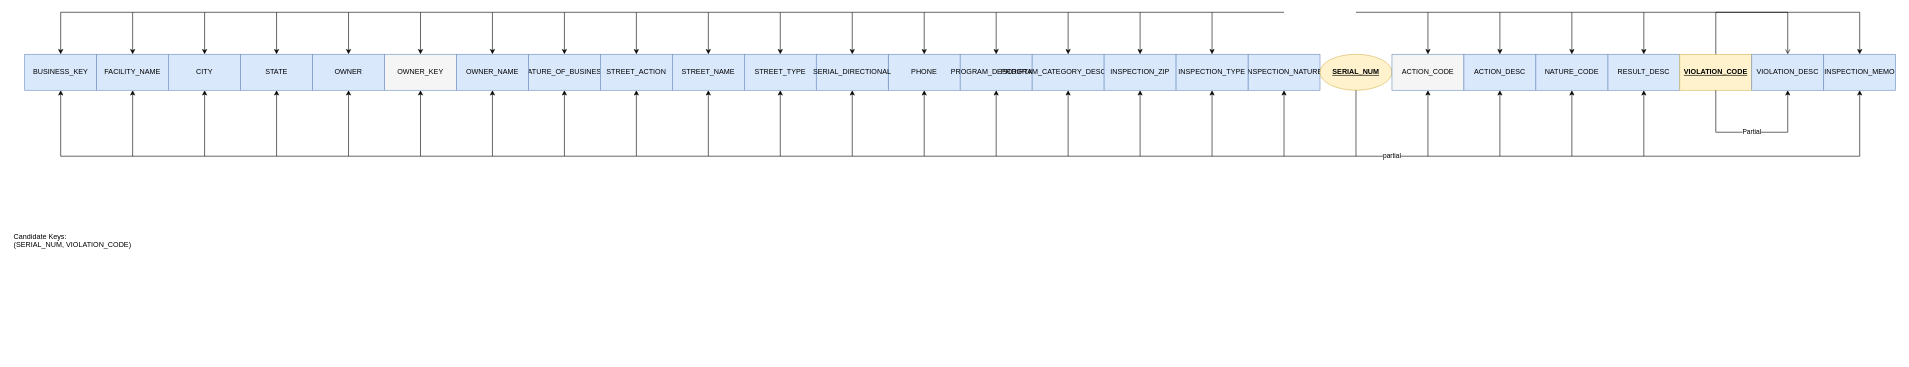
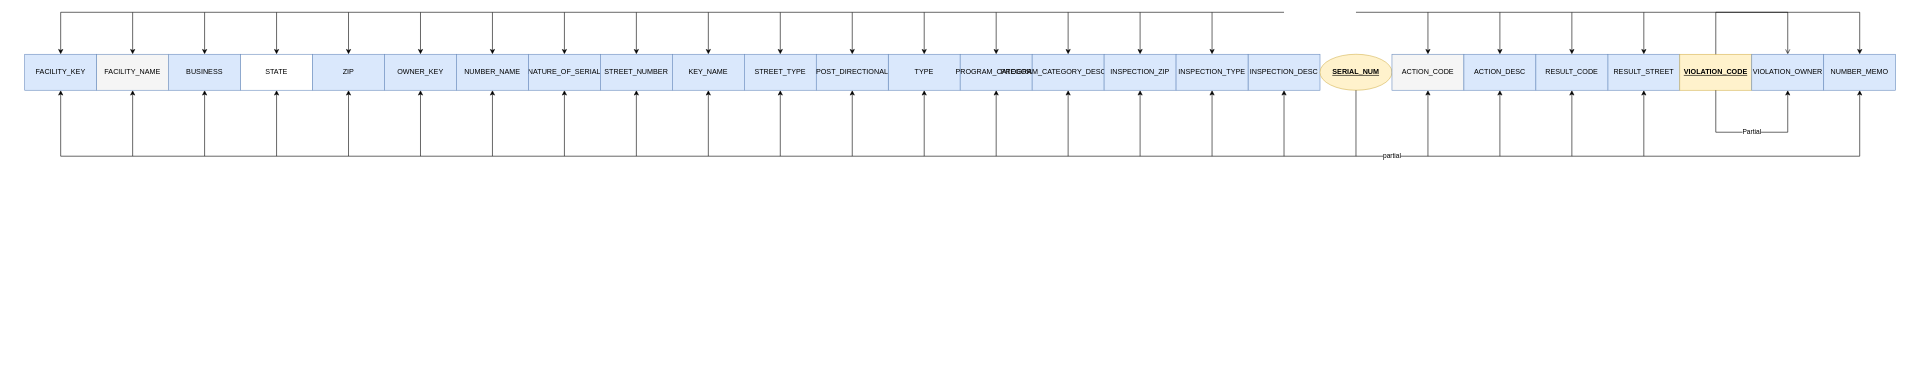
- <mxCell id="2" value="BUSINESS_KEY" style="rounded=0;whiteSpace=wrap;html=1;fillColor=#dae8fc;strokeColor=#6c8ebf;" parent="1" vertex="1"><mxGeometry x="40" y="90" width="120" height="60" as="geometry" /></mxCell>
+ <mxCell id="2" value="FACILITY_KEY" style="rounded=0;whiteSpace=wrap;html=1;fillColor=#dae8fc;strokeColor=#6c8ebf;" parent="1" vertex="1"><mxGeometry x="40" y="90" width="120" height="60" as="geometry" /></mxCell>
- <mxCell id="10" value="FACILITY_NAME" style="rounded=0;whiteSpace=wrap;html=1;fillColor=#dae8fc;strokeColor=#6c8ebf;" parent="1" vertex="1"><mxGeometry x="160" y="90" width="120" height="60" as="geometry" /></mxCell>
+ <mxCell id="10" value="FACILITY_NAME" style="rounded=0;whiteSpace=wrap;html=1;fillColor=#f5f5f5;strokeColor=#6c8ebf;" parent="1" vertex="1"><mxGeometry x="160" y="90" width="120" height="60" as="geometry" /></mxCell>
- <mxCell id="3" value="CITY" style="rounded=0;whiteSpace=wrap;html=1;fillColor=#dae8fc;strokeColor=#6c8ebf;" parent="1" vertex="1"><mxGeometry x="280" y="90" width="120" height="60" as="geometry" /></mxCell>
+ <mxCell id="3" value="BUSINESS" style="rounded=0;whiteSpace=wrap;html=1;fillColor=#dae8fc;strokeColor=#6c8ebf;" parent="1" vertex="1"><mxGeometry x="280" y="90" width="120" height="60" as="geometry" /></mxCell>
- <mxCell id="4" value="STATE" style="rounded=0;whiteSpace=wrap;html=1;fillColor=#dae8fc;strokeColor=#6c8ebf;" parent="1" vertex="1"><mxGeometry x="400" y="90" width="120" height="60" as="geometry" /></mxCell>
+ <mxCell id="4" value="STATE" style="rounded=0;whiteSpace=wrap;html=1;fillColor=#ffffff;strokeColor=#6c8ebf;" parent="1" vertex="1"><mxGeometry x="400" y="90" width="120" height="60" as="geometry" /></mxCell>
- <mxCell id="5" value="OWNER" style="rounded=0;whiteSpace=wrap;html=1;fillColor=#dae8fc;strokeColor=#6c8ebf;" parent="1" vertex="1"><mxGeometry x="520" y="90" width="120" height="60" as="geometry" /></mxCell>
+ <mxCell id="5" value="ZIP" style="rounded=0;whiteSpace=wrap;html=1;fillColor=#dae8fc;strokeColor=#6c8ebf;" parent="1" vertex="1"><mxGeometry x="520" y="90" width="120" height="60" as="geometry" /></mxCell>
- <mxCell id="6" value="OWNER_KEY" style="rounded=0;whiteSpace=wrap;html=1;fillColor=#f5f5f5;strokeColor=#6c8ebf;" parent="1" vertex="1"><mxGeometry x="640" y="90" width="120" height="60" as="geometry" /></mxCell>
+ <mxCell id="6" value="OWNER_KEY" style="rounded=0;whiteSpace=wrap;html=1;fillColor=#dae8fc;strokeColor=#6c8ebf;" parent="1" vertex="1"><mxGeometry x="640" y="90" width="120" height="60" as="geometry" /></mxCell>
- <mxCell id="8" value="OWNER_NAME" style="rounded=0;whiteSpace=wrap;html=1;fillColor=#dae8fc;strokeColor=#6c8ebf;" parent="1" vertex="1"><mxGeometry x="760" y="90" width="120" height="60" as="geometry" /></mxCell>
+ <mxCell id="8" value="NUMBER_NAME" style="rounded=0;whiteSpace=wrap;html=1;fillColor=#dae8fc;strokeColor=#6c8ebf;" parent="1" vertex="1"><mxGeometry x="760" y="90" width="120" height="60" as="geometry" /></mxCell>
- <mxCell id="7" value="NATURE_OF_BUSINESS" style="rounded=0;whiteSpace=wrap;html=1;fillColor=#dae8fc;strokeColor=#6c8ebf;" parent="1" vertex="1"><mxGeometry x="880" y="90" width="120" height="60" as="geometry" /></mxCell>
+ <mxCell id="7" value="NATURE_OF_SERIAL" style="rounded=0;whiteSpace=wrap;html=1;fillColor=#dae8fc;strokeColor=#6c8ebf;" parent="1" vertex="1"><mxGeometry x="880" y="90" width="120" height="60" as="geometry" /></mxCell>
- <mxCell id="11" value="STREET_ACTION" style="rounded=0;whiteSpace=wrap;html=1;fillColor=#dae8fc;strokeColor=#6c8ebf;" parent="1" vertex="1"><mxGeometry x="1000" y="90" width="120" height="60" as="geometry" /></mxCell>
+ <mxCell id="11" value="STREET_NUMBER" style="rounded=0;whiteSpace=wrap;html=1;fillColor=#dae8fc;strokeColor=#6c8ebf;" parent="1" vertex="1"><mxGeometry x="1000" y="90" width="120" height="60" as="geometry" /></mxCell>
- <mxCell id="12" value="STREET_NAME" style="rounded=0;whiteSpace=wrap;html=1;fillColor=#dae8fc;strokeColor=#6c8ebf;" parent="1" vertex="1"><mxGeometry x="1120" y="90" width="120" height="60" as="geometry" /></mxCell>
+ <mxCell id="12" value="KEY_NAME" style="rounded=0;whiteSpace=wrap;html=1;fillColor=#dae8fc;strokeColor=#6c8ebf;" parent="1" vertex="1"><mxGeometry x="1120" y="90" width="120" height="60" as="geometry" /></mxCell>
- <mxCell id="15" value="SERIAL_DIRECTIONAL" style="rounded=0;whiteSpace=wrap;html=1;fillColor=#dae8fc;strokeColor=#6c8ebf;" parent="1" vertex="1"><mxGeometry x="1360" y="90" width="120" height="60" as="geometry" /></mxCell>
+ <mxCell id="15" value="POST_DIRECTIONAL" style="rounded=0;whiteSpace=wrap;html=1;fillColor=#dae8fc;strokeColor=#6c8ebf;" parent="1" vertex="1"><mxGeometry x="1360" y="90" width="120" height="60" as="geometry" /></mxCell>
- <mxCell id="14" value="PHONE" style="rounded=0;whiteSpace=wrap;html=1;fillColor=#dae8fc;strokeColor=#6c8ebf;" parent="1" vertex="1"><mxGeometry x="1480" y="90" width="120" height="60" as="geometry" /></mxCell>
+ <mxCell id="14" value="TYPE" style="rounded=0;whiteSpace=wrap;html=1;fillColor=#dae8fc;strokeColor=#6c8ebf;" parent="1" vertex="1"><mxGeometry x="1480" y="90" width="120" height="60" as="geometry" /></mxCell>
- <mxCell id="16" value="PROGRAM_DESCRIPTION" style="rounded=0;whiteSpace=wrap;html=1;fillColor=#dae8fc;strokeColor=#6c8ebf;" parent="1" vertex="1"><mxGeometry x="1600" y="90" width="120" height="60" as="geometry" /></mxCell>
+ <mxCell id="16" value="PROGRAM_CATEGORY" style="rounded=0;whiteSpace=wrap;html=1;fillColor=#dae8fc;strokeColor=#6c8ebf;" parent="1" vertex="1"><mxGeometry x="1600" y="90" width="120" height="60" as="geometry" /></mxCell>
- <mxCell id="19" value="INSPECTION_NATURE" style="rounded=0;whiteSpace=wrap;html=1;fillColor=#dae8fc;strokeColor=#6c8ebf;" parent="1" vertex="1"><mxGeometry x="2080" y="90" width="120" height="60" as="geometry" /></mxCell>
+ <mxCell id="19" value="INSPECTION_DESC" style="rounded=0;whiteSpace=wrap;html=1;fillColor=#dae8fc;strokeColor=#6c8ebf;" parent="1" vertex="1"><mxGeometry x="2080" y="90" width="120" height="60" as="geometry" /></mxCell>
- <mxCell id="25" value="NATURE_CODE" style="rounded=0;whiteSpace=wrap;html=1;fillColor=#dae8fc;strokeColor=#6c8ebf;" parent="1" vertex="1"><mxGeometry x="2560" y="90" width="120" height="60" as="geometry" /></mxCell>
+ <mxCell id="25" value="RESULT_CODE" style="rounded=0;whiteSpace=wrap;html=1;fillColor=#dae8fc;strokeColor=#6c8ebf;" parent="1" vertex="1"><mxGeometry x="2560" y="90" width="120" height="60" as="geometry" /></mxCell>
- <mxCell id="24" value="RESULT_DESC" style="rounded=0;whiteSpace=wrap;html=1;fillColor=#dae8fc;strokeColor=#6c8ebf;" parent="1" vertex="1"><mxGeometry x="2680" y="90" width="120" height="60" as="geometry" /></mxCell>
+ <mxCell id="24" value="RESULT_STREET" style="rounded=0;whiteSpace=wrap;html=1;fillColor=#dae8fc;strokeColor=#6c8ebf;" parent="1" vertex="1"><mxGeometry x="2680" y="90" width="120" height="60" as="geometry" /></mxCell>
- <mxCell id="27" value="VIOLATION_DESC" style="rounded=0;whiteSpace=wrap;html=1;fillColor=#dae8fc;strokeColor=#6c8ebf;" parent="1" vertex="1"><mxGeometry x="2920" y="90" width="120" height="60" as="geometry" /></mxCell>
+ <mxCell id="27" value="VIOLATION_OWNER" style="rounded=0;whiteSpace=wrap;html=1;fillColor=#dae8fc;strokeColor=#6c8ebf;" parent="1" vertex="1"><mxGeometry x="2920" y="90" width="120" height="60" as="geometry" /></mxCell>
- <mxCell id="28" value="INSPECTION_MEMO" style="rounded=0;whiteSpace=wrap;html=1;fillColor=#dae8fc;strokeColor=#6c8ebf;" parent="1" vertex="1"><mxGeometry x="3040" y="90" width="120" height="60" as="geometry" /></mxCell>
+ <mxCell id="28" value="NUMBER_MEMO" style="rounded=0;whiteSpace=wrap;html=1;fillColor=#dae8fc;strokeColor=#6c8ebf;" parent="1" vertex="1"><mxGeometry x="3040" y="90" width="120" height="60" as="geometry" /></mxCell>
- <mxCell id="9" value="Candidate Keys:&lt;br&gt;(SERIAL_NUM, VIOLATION_CODE)&lt;br&gt;" style="text;html=1;strokeColor=none;fillColor=none;align=left;verticalAlign=top;whiteSpace=wrap;rounded=0;" parent="1" vertex="1"><mxGeometry x="20" y="380" width="310" height="210" as="geometry" /></mxCell>
